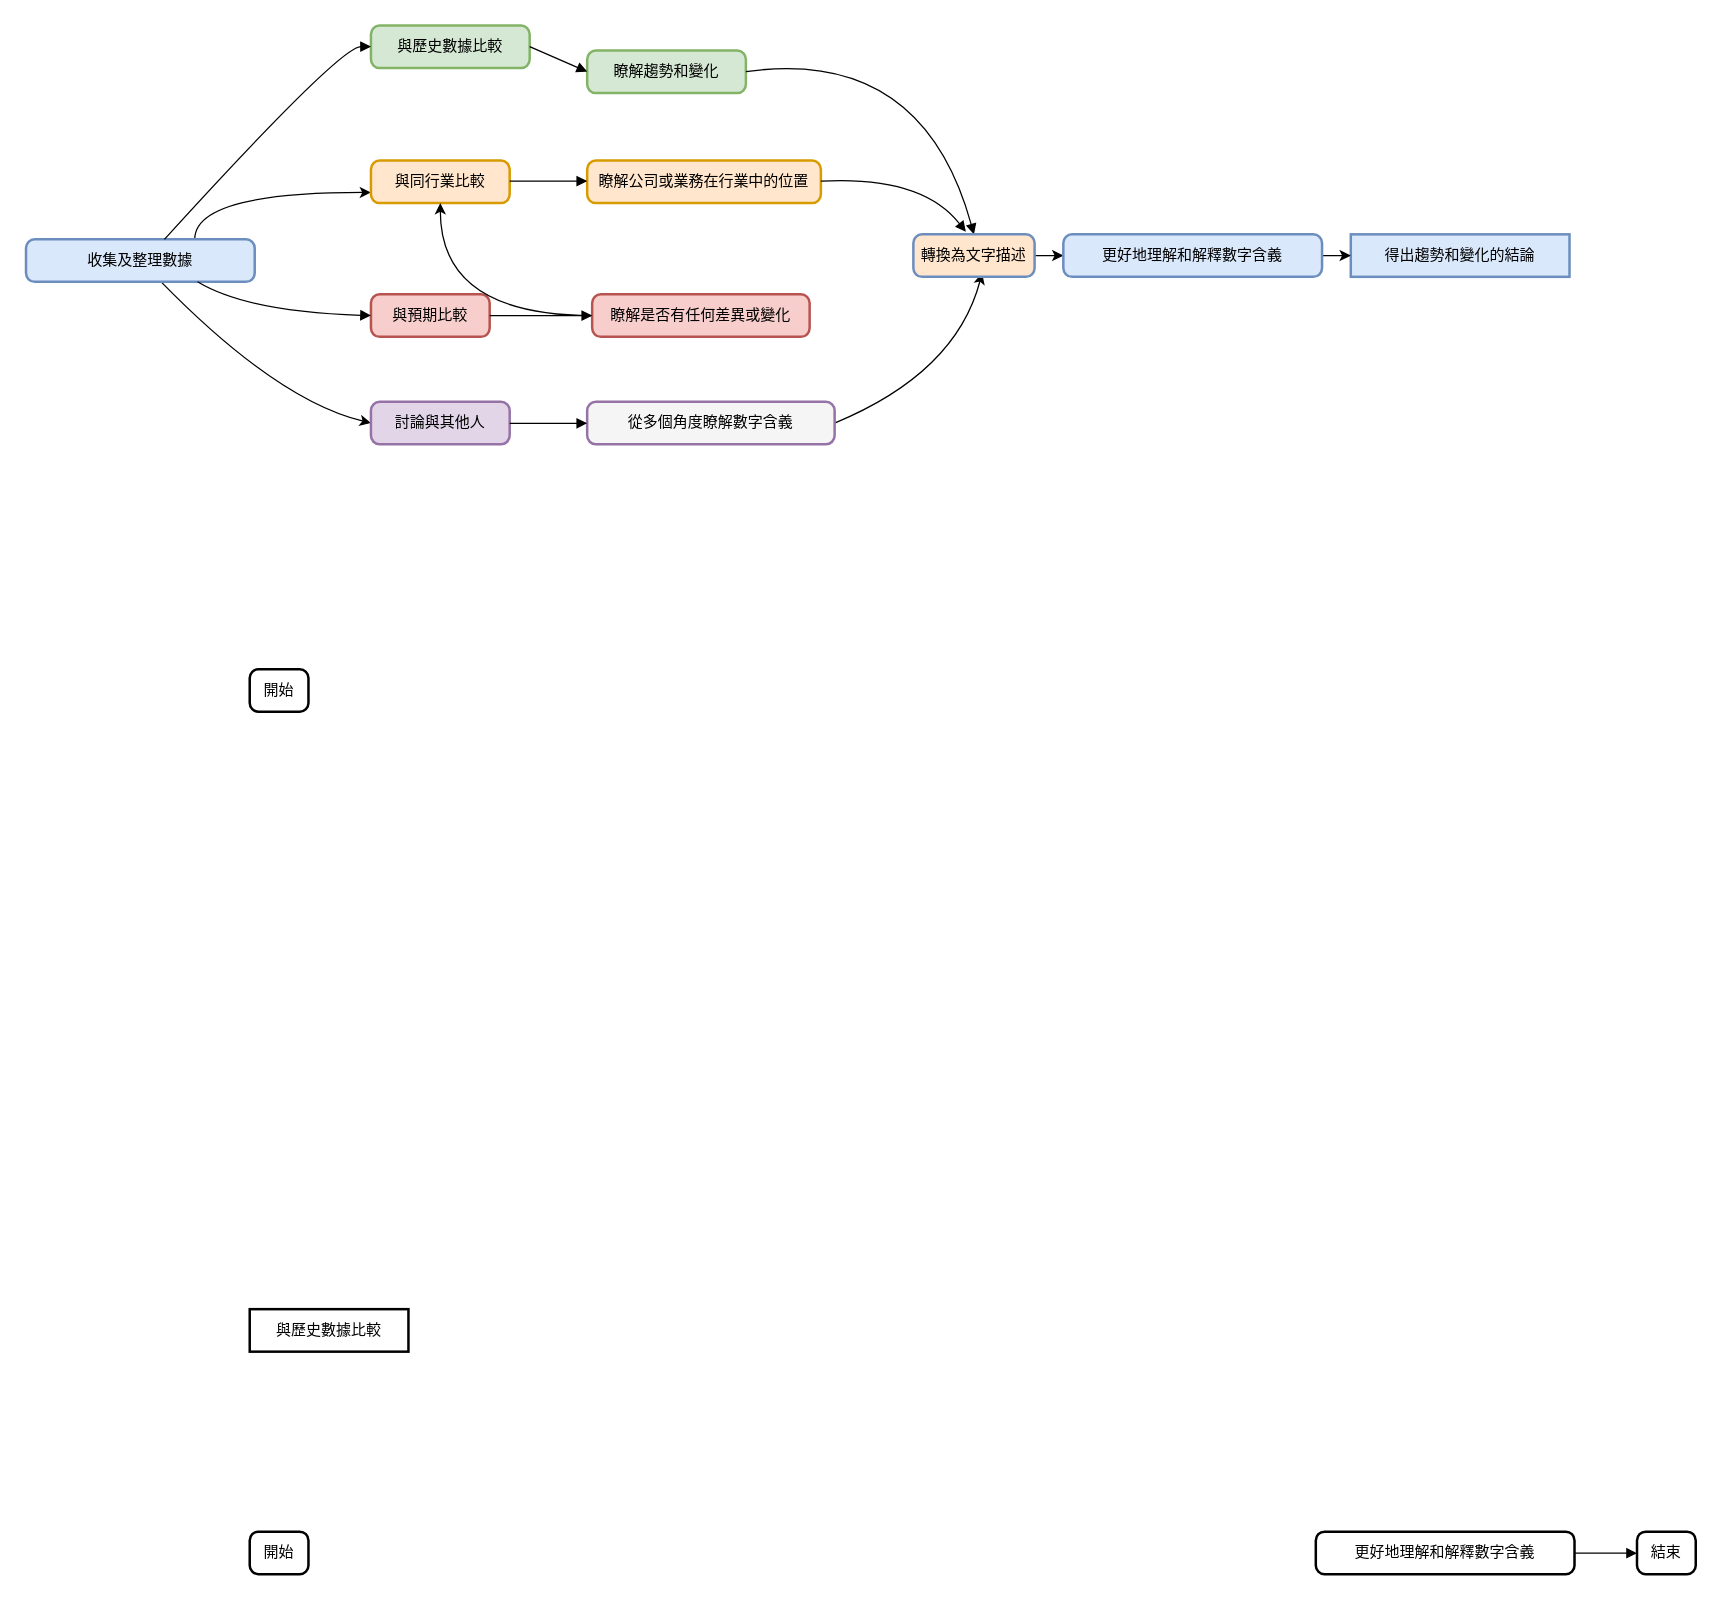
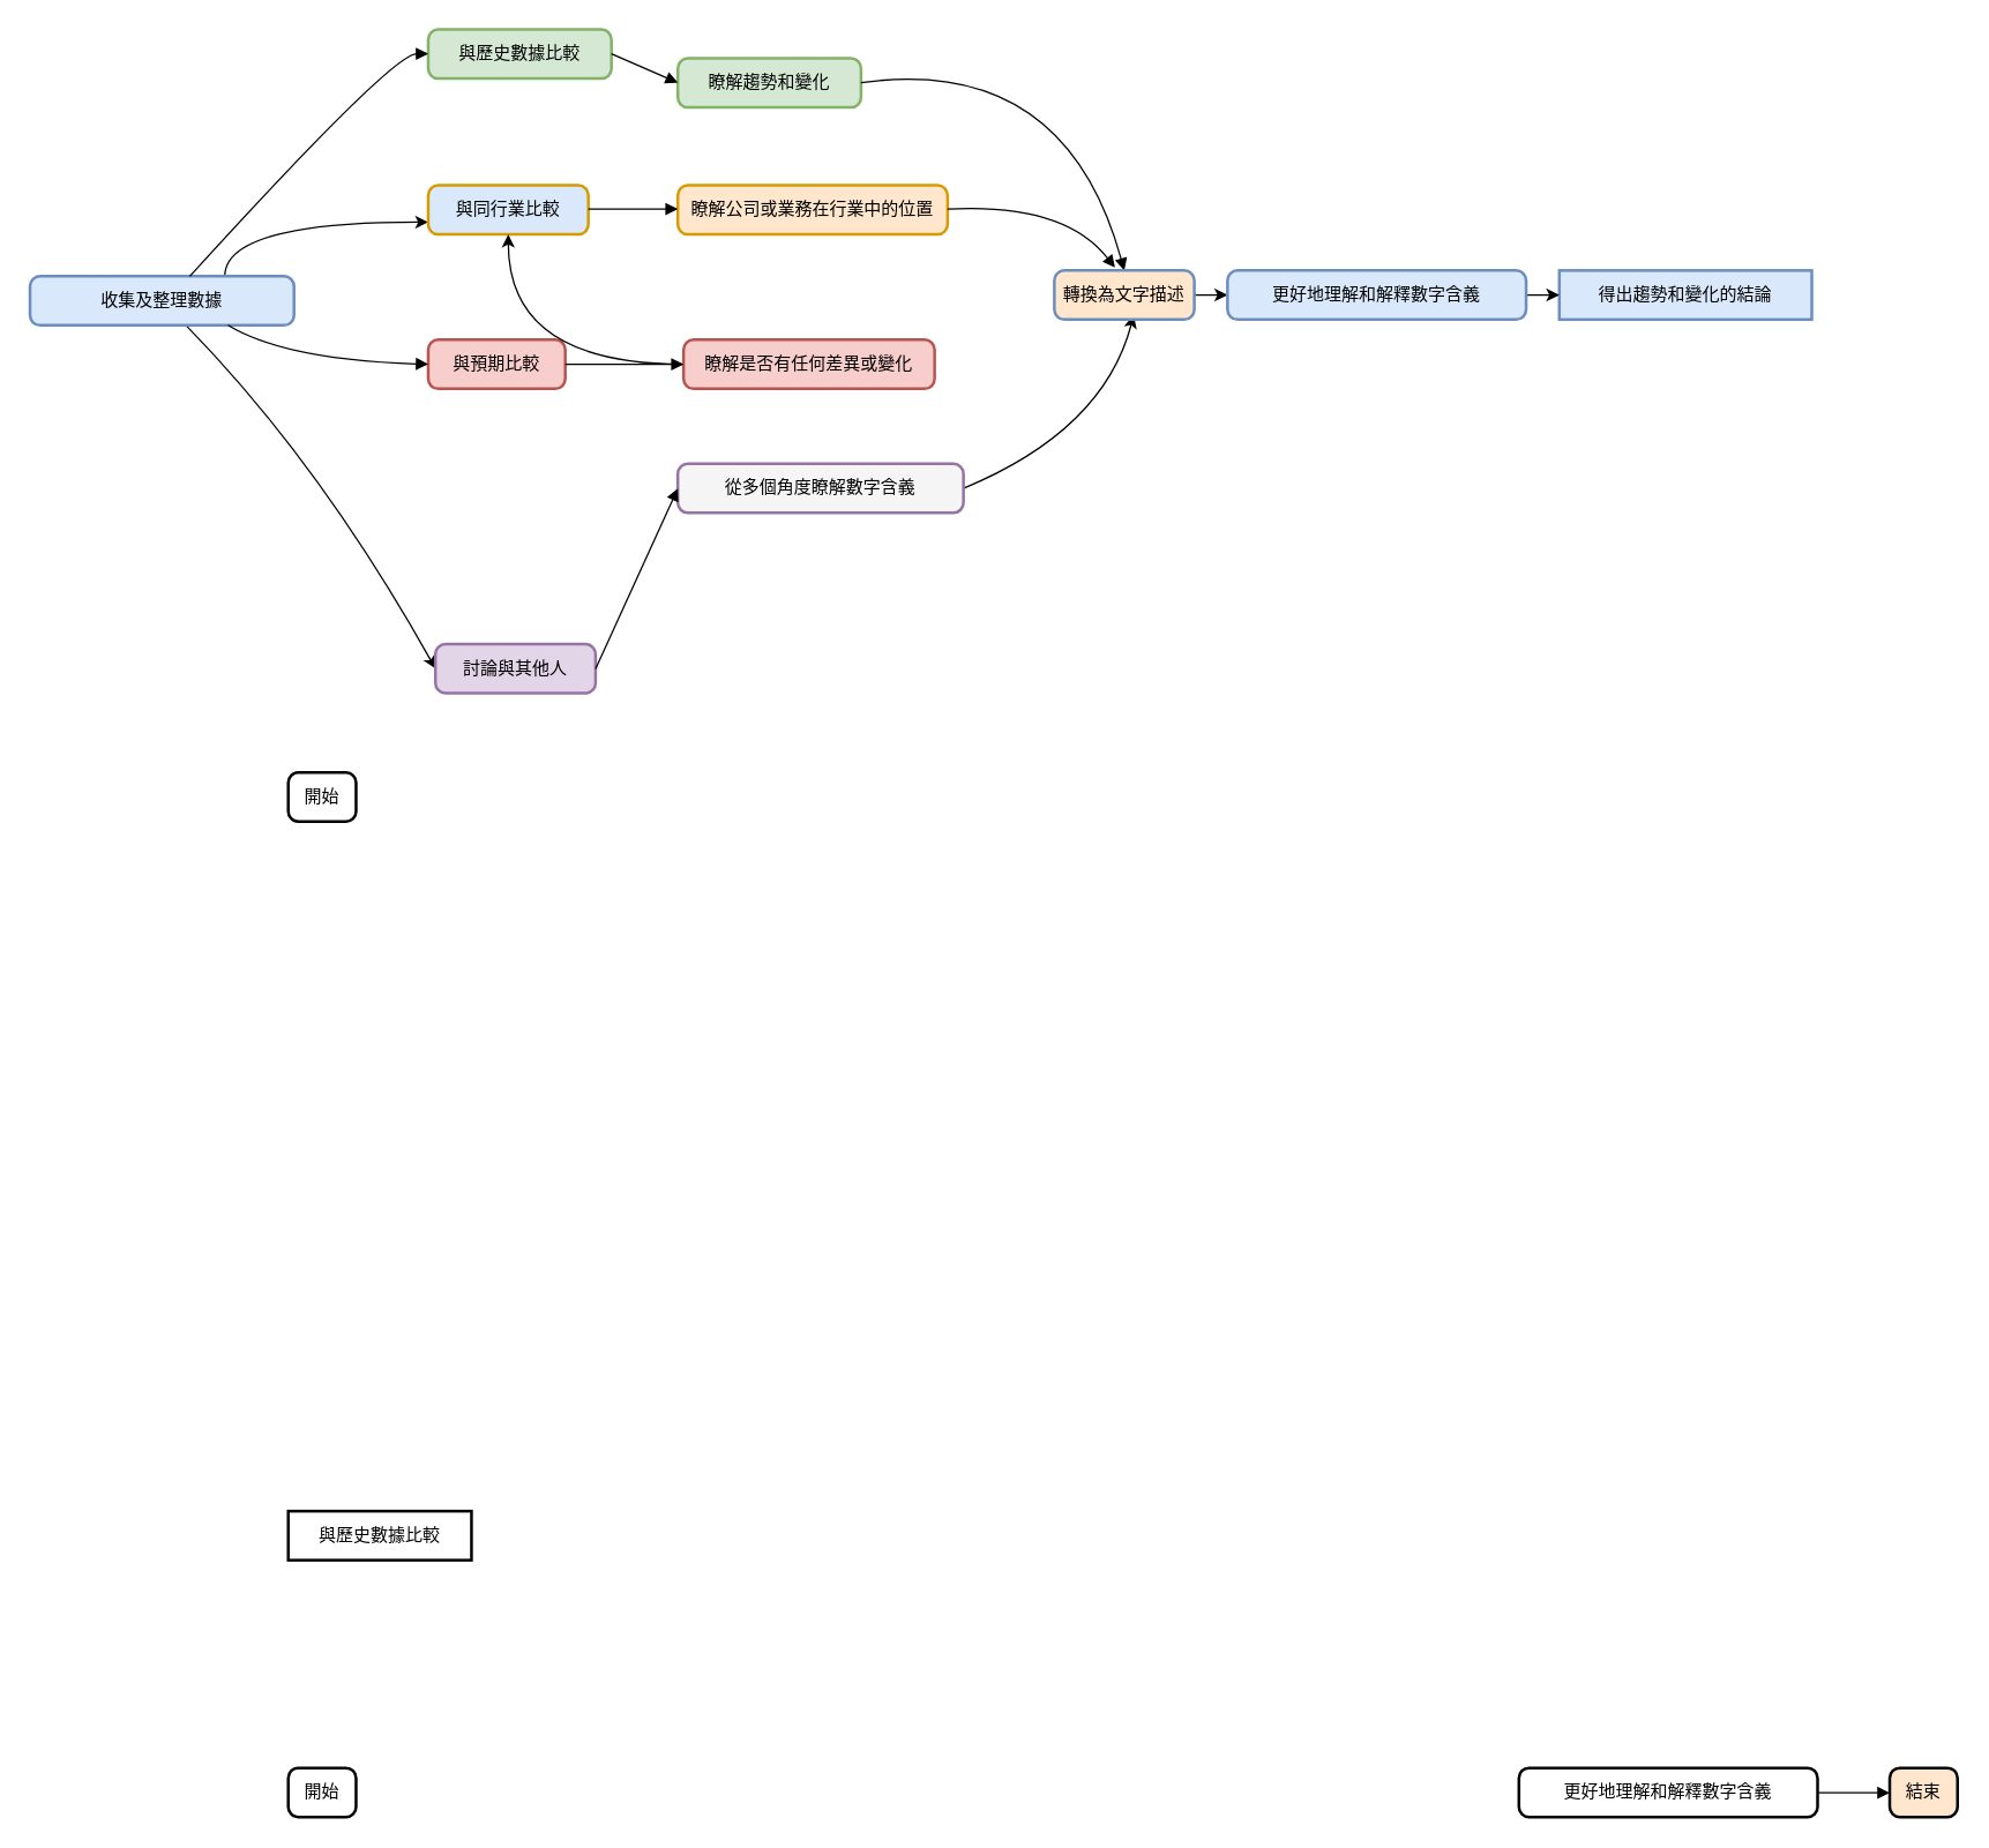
- <mxCell id="6" value="與同行業比較" style="rounded=1;absoluteArcSize=1;arcSize=14;whiteSpace=wrap;strokeWidth=2;fillColor=#ffe6cc;strokeColor=#d79b00;" vertex="1" parent="1"><mxGeometry x="296" y="128" width="111" height="34" as="geometry" /></mxCell>
+ <mxCell id="6" value="與同行業比較" style="rounded=1;absoluteArcSize=1;arcSize=14;whiteSpace=wrap;strokeWidth=2;fillColor=#dae8fc;strokeColor=#d79b00;" vertex="1" parent="1"><mxGeometry x="296" y="128" width="111" height="34" as="geometry" /></mxCell>
- <mxCell id="8" value="討論與其他人" style="rounded=1;absoluteArcSize=1;arcSize=14;whiteSpace=wrap;strokeWidth=2;fillColor=#e1d5e7;strokeColor=#9673a6;" vertex="1" parent="1"><mxGeometry x="296" y="321" width="111" height="34" as="geometry" /></mxCell>
+ <mxCell id="8" value="討論與其他人" style="rounded=1;absoluteArcSize=1;arcSize=14;whiteSpace=wrap;strokeWidth=2;fillColor=#e1d5e7;strokeColor=#9673a6;" vertex="1" parent="1"><mxGeometry x="301" y="446" width="111" height="34" as="geometry" /></mxCell>
- <mxCell id="31" value="結束" style="rounded=1;absoluteArcSize=1;arcSize=14;whiteSpace=wrap;strokeWidth=2;" vertex="1" parent="1"><mxGeometry x="1309" y="1225" width="47" height="34" as="geometry" /></mxCell>
+ <mxCell id="31" value="結束" style="rounded=1;absoluteArcSize=1;arcSize=14;whiteSpace=wrap;strokeWidth=2;fillColor=#ffe6cc;" vertex="1" parent="1"><mxGeometry x="1309" y="1225" width="47" height="34" as="geometry" /></mxCell>
